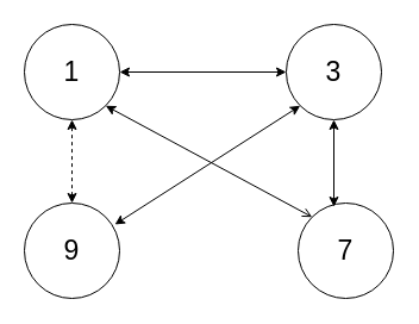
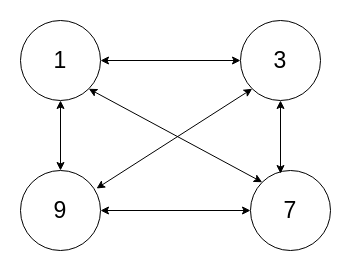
- <mxCell id="7" value="" style="endArrow=classic;startArrow=classic;html=1;exitX=0.5;exitY=0;exitDx=0;exitDy=0;entryX=0.5;entryY=1;entryDx=0;entryDy=0;dashed=1;" edge="1" parent="1" source="3" target="5"><mxGeometry width="50" height="50" relative="1" as="geometry"><mxPoint x="200" y="130" as="sourcePoint" /><mxPoint x="250" y="80" as="targetPoint" /></mxGeometry></mxCell>
+ <mxCell id="7" value="" style="endArrow=classic;startArrow=classic;html=1;exitX=0.5;exitY=0;exitDx=0;exitDy=0;entryX=0.5;entryY=1;entryDx=0;entryDy=0;" edge="1" parent="1" source="3" target="5"><mxGeometry width="50" height="50" relative="1" as="geometry"><mxPoint x="200" y="130" as="sourcePoint" /><mxPoint x="250" y="80" as="targetPoint" /></mxGeometry></mxCell>
- <mxCell id="10" value="" style="endArrow=open;startArrow=classic;html=1;exitX=1;exitY=1;exitDx=0;exitDy=0;entryX=0;entryY=0;entryDx=0;entryDy=0;" edge="1" parent="1" source="5" target="2"><mxGeometry width="50" height="50" relative="1" as="geometry"><mxPoint x="200" y="130" as="sourcePoint" /><mxPoint x="250" y="80" as="targetPoint" /></mxGeometry></mxCell>
+ <mxCell id="10" value="" style="endArrow=classic;startArrow=classic;html=1;exitX=1;exitY=1;exitDx=0;exitDy=0;entryX=0;entryY=0;entryDx=0;entryDy=0;" edge="1" parent="1" source="5" target="2"><mxGeometry width="50" height="50" relative="1" as="geometry"><mxPoint x="200" y="130" as="sourcePoint" /><mxPoint x="250" y="80" as="targetPoint" /></mxGeometry></mxCell>
+ <mxCell id="8" value="" style="endArrow=classic;startArrow=classic;html=1;exitX=1;exitY=0.5;exitDx=0;exitDy=0;entryX=0;entryY=0.5;entryDx=0;entryDy=0;" edge="1" parent="1" source="3" target="2"><mxGeometry width="50" height="50" relative="1" as="geometry"><mxPoint x="200" y="130" as="sourcePoint" /><mxPoint x="250" y="80" as="targetPoint" /></mxGeometry></mxCell>
